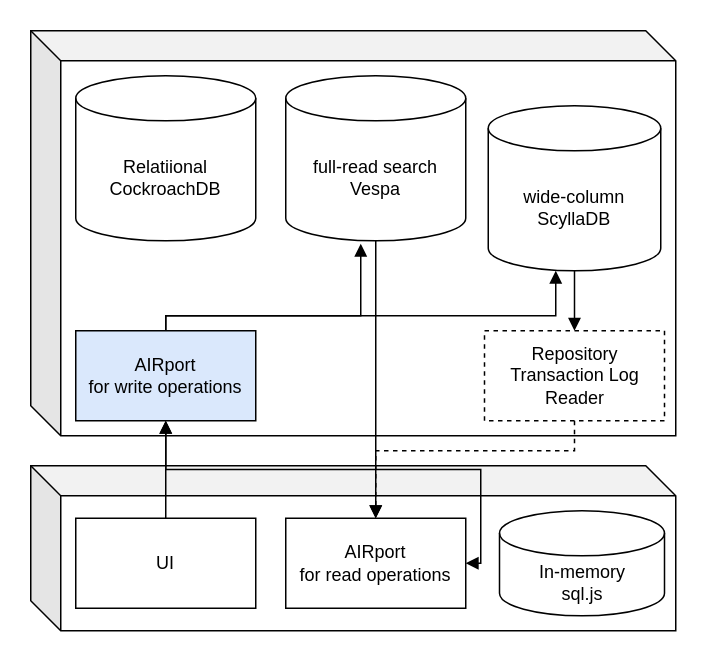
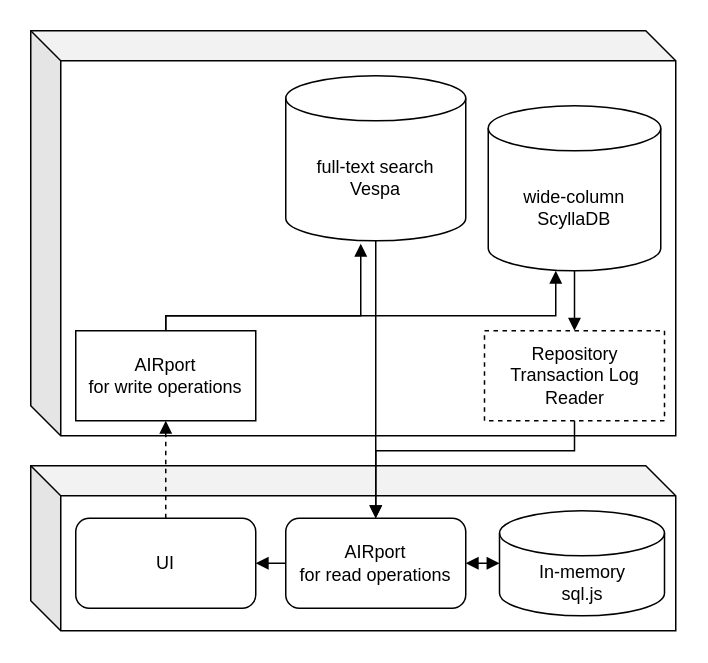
- <mxCell id="3" value="Relatiional&lt;br&gt;CockroachDB" style="shape=cylinder3;whiteSpace=wrap;html=1;boundedLbl=1;backgroundOutline=1;size=15;" vertex="1" parent="1"><mxGeometry x="50" y="50" width="120" height="110" as="geometry" /></mxCell>
- <mxCell id="16" value="full-read search&lt;br&gt;Vespa" style="shape=cylinder3;whiteSpace=wrap;html=1;boundedLbl=1;backgroundOutline=1;size=15;" vertex="1" parent="1"><mxGeometry x="190" y="50" width="120" height="110" as="geometry" /></mxCell>
+ <mxCell id="16" value="full-text search&lt;br&gt;Vespa" style="shape=cylinder3;whiteSpace=wrap;html=1;boundedLbl=1;backgroundOutline=1;size=15;" vertex="1" parent="1"><mxGeometry x="190" y="50" width="120" height="110" as="geometry" /></mxCell>
- <mxCell id="5" value="AIRport&lt;br&gt;for write operations" style="rounded=0;whiteSpace=wrap;html=1;fillColor=#dae8fc;" vertex="1" parent="1"><mxGeometry x="50" y="220" width="120" height="60" as="geometry" /></mxCell>
+ <mxCell id="5" value="AIRport&lt;br&gt;for write operations" style="rounded=0;whiteSpace=wrap;html=1;" vertex="1" parent="1"><mxGeometry x="50" y="220" width="120" height="60" as="geometry" /></mxCell>
- <mxCell id="11" value="" style="html=1;verticalAlign=bottom;endArrow=block;rounded=0;edgeStyle=orthogonalEdgeStyle;entryX=0.5;entryY=0;entryDx=0;entryDy=0;exitX=0.5;exitY=1;exitDx=0;exitDy=0;dashed=1;" edge="1" parent="1" source="6" target="10"><mxGeometry width="80" relative="1" as="geometry"><mxPoint x="340" y="240" as="sourcePoint" /><mxPoint x="420" y="240" as="targetPoint" /><Array as="points"><mxPoint x="383" y="300" /><mxPoint x="250" y="300" /></Array></mxGeometry></mxCell>
+ <mxCell id="11" value="" style="html=1;verticalAlign=bottom;endArrow=block;rounded=0;edgeStyle=orthogonalEdgeStyle;entryX=0.5;entryY=0;entryDx=0;entryDy=0;exitX=0.5;exitY=1;exitDx=0;exitDy=0;" edge="1" parent="1" source="6" target="10"><mxGeometry width="80" relative="1" as="geometry"><mxPoint x="340" y="240" as="sourcePoint" /><mxPoint x="420" y="240" as="targetPoint" /><Array as="points"><mxPoint x="383" y="300" /><mxPoint x="250" y="300" /></Array></mxGeometry></mxCell>
- <mxCell id="13" value="" style="endArrow=block;startArrow=block;endFill=1;startFill=1;html=1;rounded=0;edgeStyle=orthogonalEdgeStyle;exitX=1;exitY=0.5;exitDx=0;exitDy=0;" edge="1" parent="1" source="10" target="5"><mxGeometry width="160" relative="1" as="geometry"><mxPoint x="290" y="240" as="sourcePoint" /><mxPoint x="450" y="240" as="targetPoint" /></mxGeometry></mxCell>
+ <mxCell id="13" value="" style="endArrow=block;startArrow=block;endFill=1;startFill=1;html=1;rounded=0;edgeStyle=orthogonalEdgeStyle;entryX=0;entryY=0.5;entryDx=0;entryDy=0;entryPerimeter=0;exitX=1;exitY=0.5;exitDx=0;exitDy=0;" edge="1" parent="1" source="10" target="12"><mxGeometry width="160" relative="1" as="geometry"><mxPoint x="290" y="240" as="sourcePoint" /><mxPoint x="450" y="240" as="targetPoint" /></mxGeometry></mxCell>
- <mxCell id="17" value="" style="html=1;verticalAlign=bottom;endArrow=block;rounded=0;edgeStyle=orthogonalEdgeStyle;exitX=0.5;exitY=0;exitDx=0;exitDy=0;entryX=0.5;entryY=1;entryDx=0;entryDy=0;" edge="1" parent="1" source="14" target="5"><mxGeometry width="80" relative="1" as="geometry"><mxPoint x="280" y="320" as="sourcePoint" /><mxPoint x="360" y="320" as="targetPoint" /></mxGeometry></mxCell>
+ <mxCell id="17" value="" style="html=1;verticalAlign=bottom;endArrow=block;rounded=0;edgeStyle=orthogonalEdgeStyle;exitX=0.5;exitY=0;exitDx=0;exitDy=0;entryX=0.5;entryY=1;entryDx=0;entryDy=0;dashed=1;" edge="1" parent="1" source="14" target="5"><mxGeometry width="80" relative="1" as="geometry"><mxPoint x="280" y="320" as="sourcePoint" /><mxPoint x="360" y="320" as="targetPoint" /></mxGeometry></mxCell>
- <mxCell id="14" value="UI" style="rounded=0;whiteSpace=wrap;html=1;" vertex="1" parent="1"><mxGeometry x="50" y="345" width="120" height="60" as="geometry" /></mxCell>
+ <mxCell id="14" value="UI" style="whiteSpace=wrap;html=1;rounded=1;" vertex="1" parent="1"><mxGeometry x="50" y="345" width="120" height="60" as="geometry" /></mxCell>
+ <mxCell id="15" value="" style="html=1;verticalAlign=bottom;endArrow=block;rounded=0;edgeStyle=orthogonalEdgeStyle;entryX=1;entryY=0.5;entryDx=0;entryDy=0;exitX=0;exitY=0.5;exitDx=0;exitDy=0;" edge="1" parent="1" source="10" target="14"><mxGeometry width="80" relative="1" as="geometry"><mxPoint x="190" y="440" as="sourcePoint" /><mxPoint x="320" y="240" as="targetPoint" /></mxGeometry></mxCell>
- <mxCell id="10" value="AIRport&lt;br&gt;for read operations" style="rounded=0;whiteSpace=wrap;html=1;" vertex="1" parent="1"><mxGeometry x="190" y="345" width="120" height="60" as="geometry" /></mxCell>
+ <mxCell id="10" value="AIRport&lt;br&gt;for read operations" style="whiteSpace=wrap;html=1;rounded=1;" vertex="1" parent="1"><mxGeometry x="190" y="345" width="120" height="60" as="geometry" /></mxCell>
